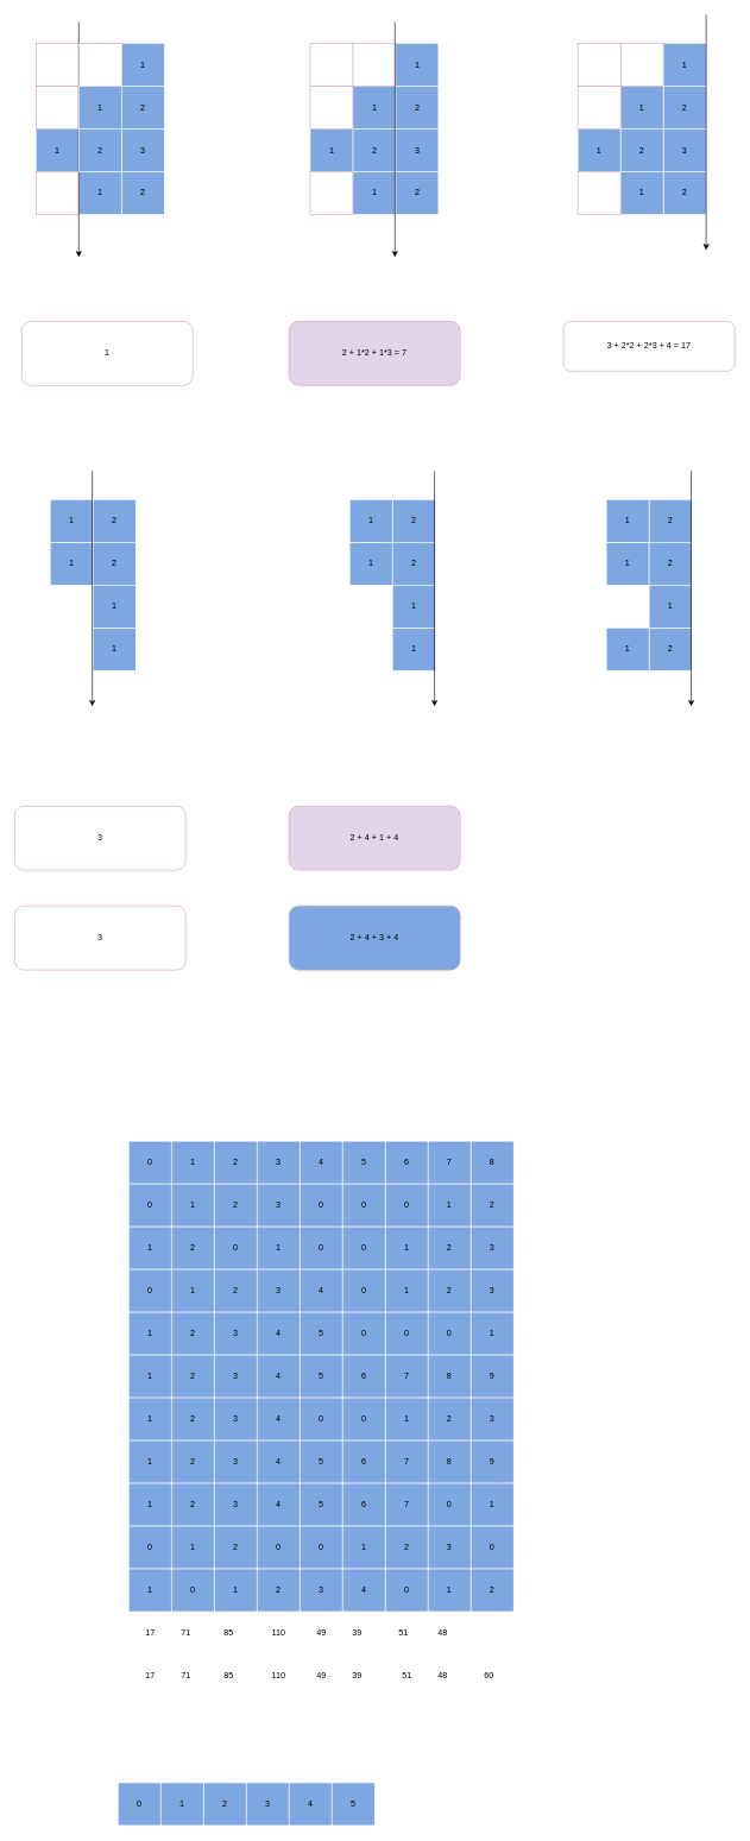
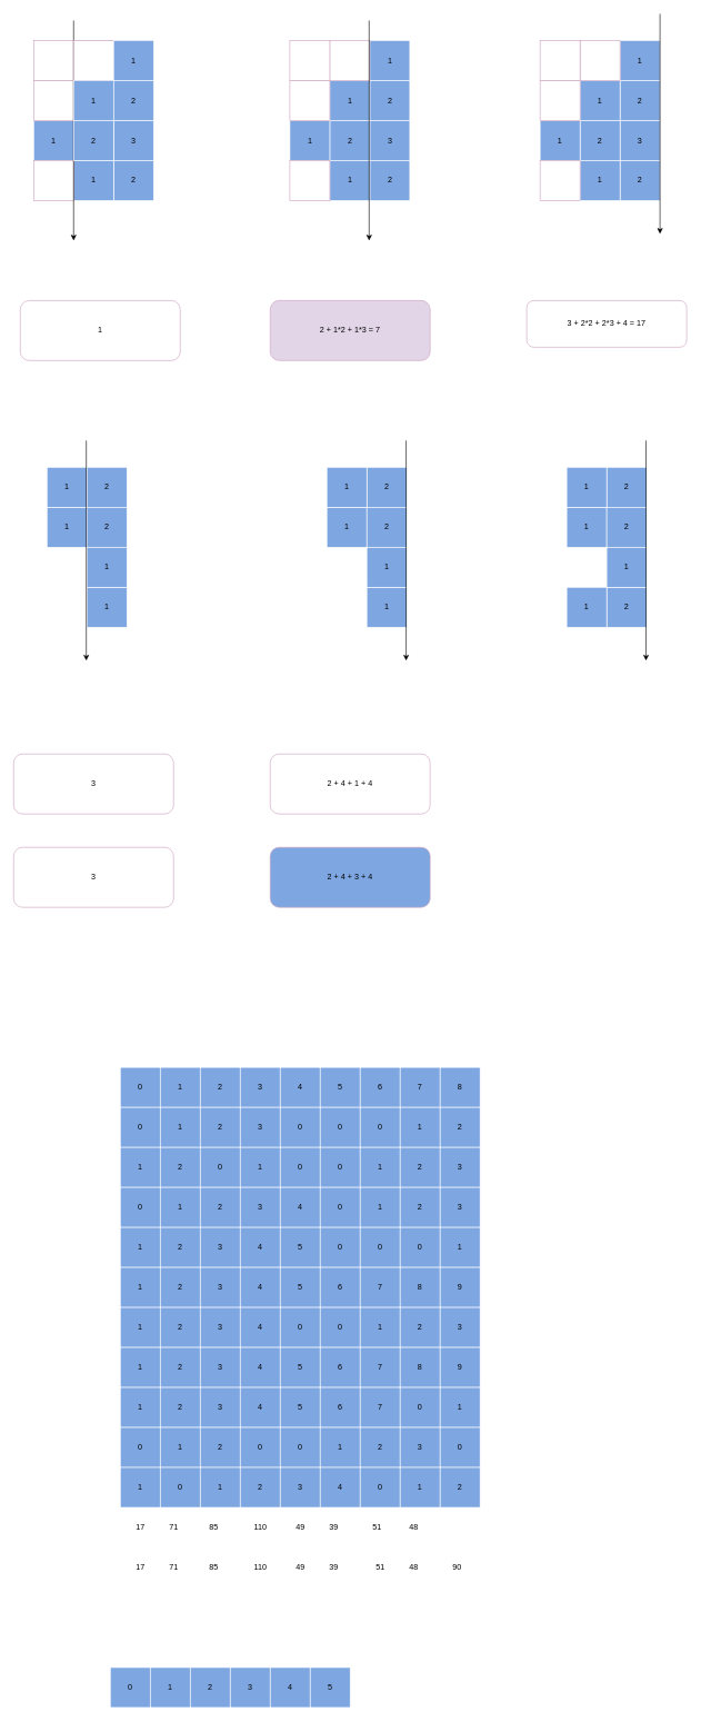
- <mxCell id="64" value="2 + 4 + 1 + 4" style="rounded=1;whiteSpace=wrap;html=1;strokeColor=#CDA2BE;fillColor=#e1d5e7;" parent="1" vertex="1"><mxGeometry x="405" y="1130" width="240" height="90" as="geometry" /></mxCell>
+ <mxCell id="64" value="2 + 4 + 1 + 4" style="rounded=1;whiteSpace=wrap;html=1;strokeColor=#CDA2BE;fillColor=#FFFFFF;" parent="1" vertex="1"><mxGeometry x="405" y="1130" width="240" height="90" as="geometry" /></mxCell>
- <mxCell id="190" value="60" style="text;html=1;align=center;verticalAlign=middle;resizable=0;points=[];autosize=1;strokeColor=none;" vertex="1" parent="1"><mxGeometry x="670" y="2340" width="30" height="20" as="geometry" /></mxCell>
+ <mxCell id="190" value="90" style="text;html=1;align=center;verticalAlign=middle;resizable=0;points=[];autosize=1;strokeColor=none;" vertex="1" parent="1"><mxGeometry x="670" y="2340" width="30" height="20" as="geometry" /></mxCell>
